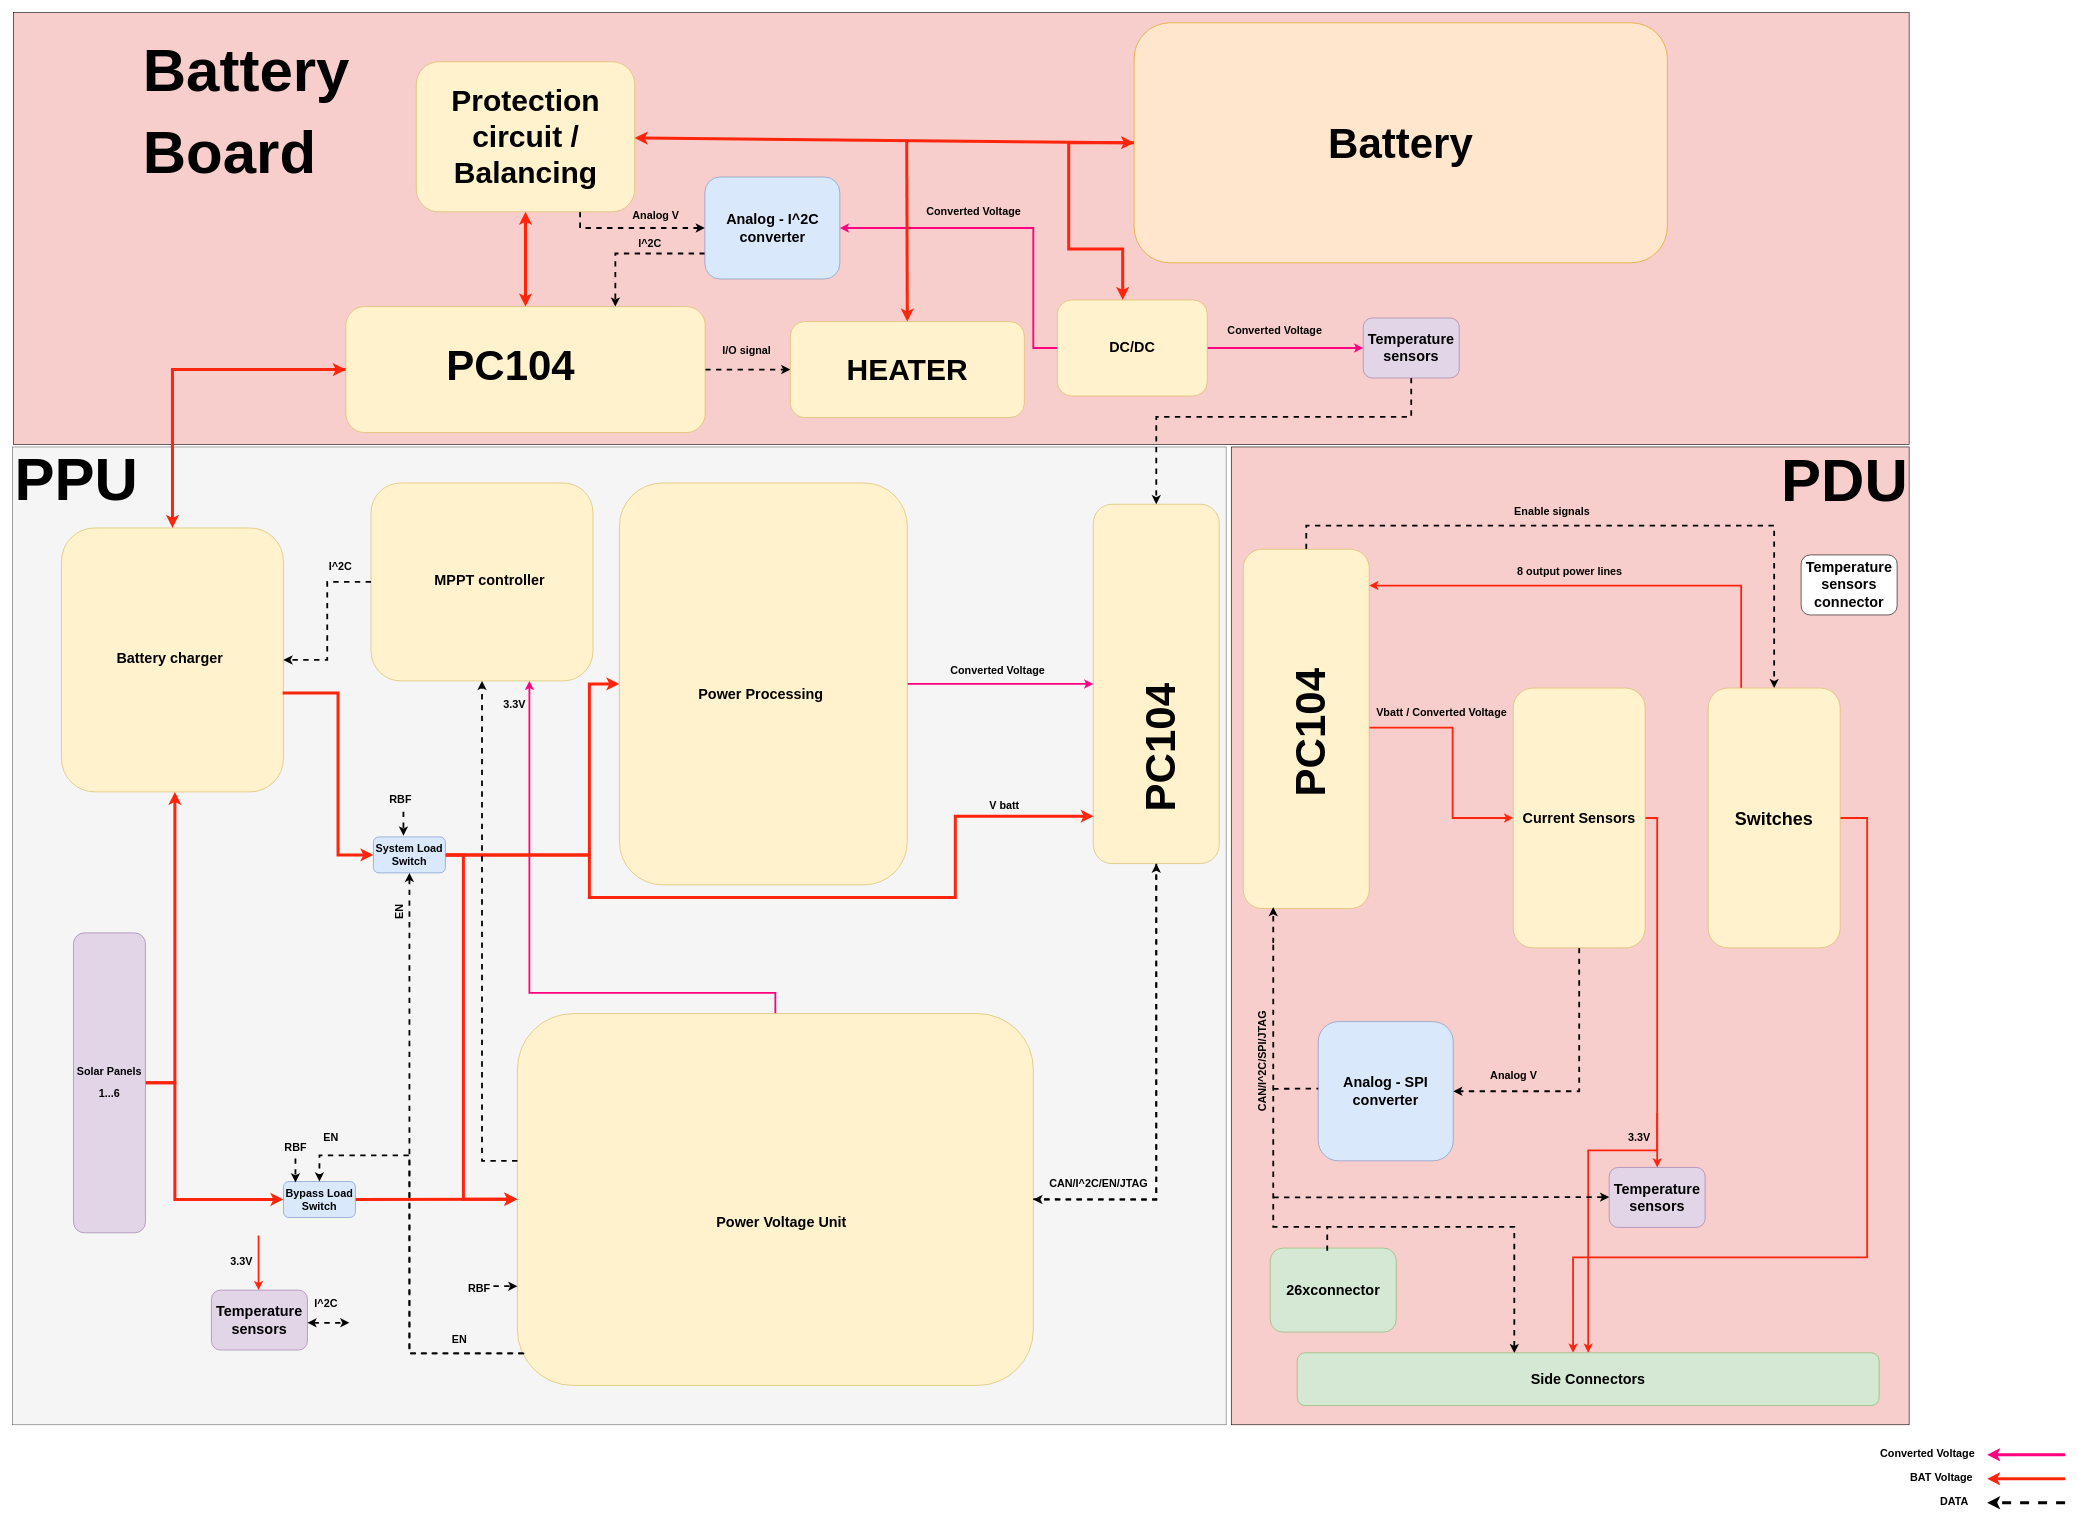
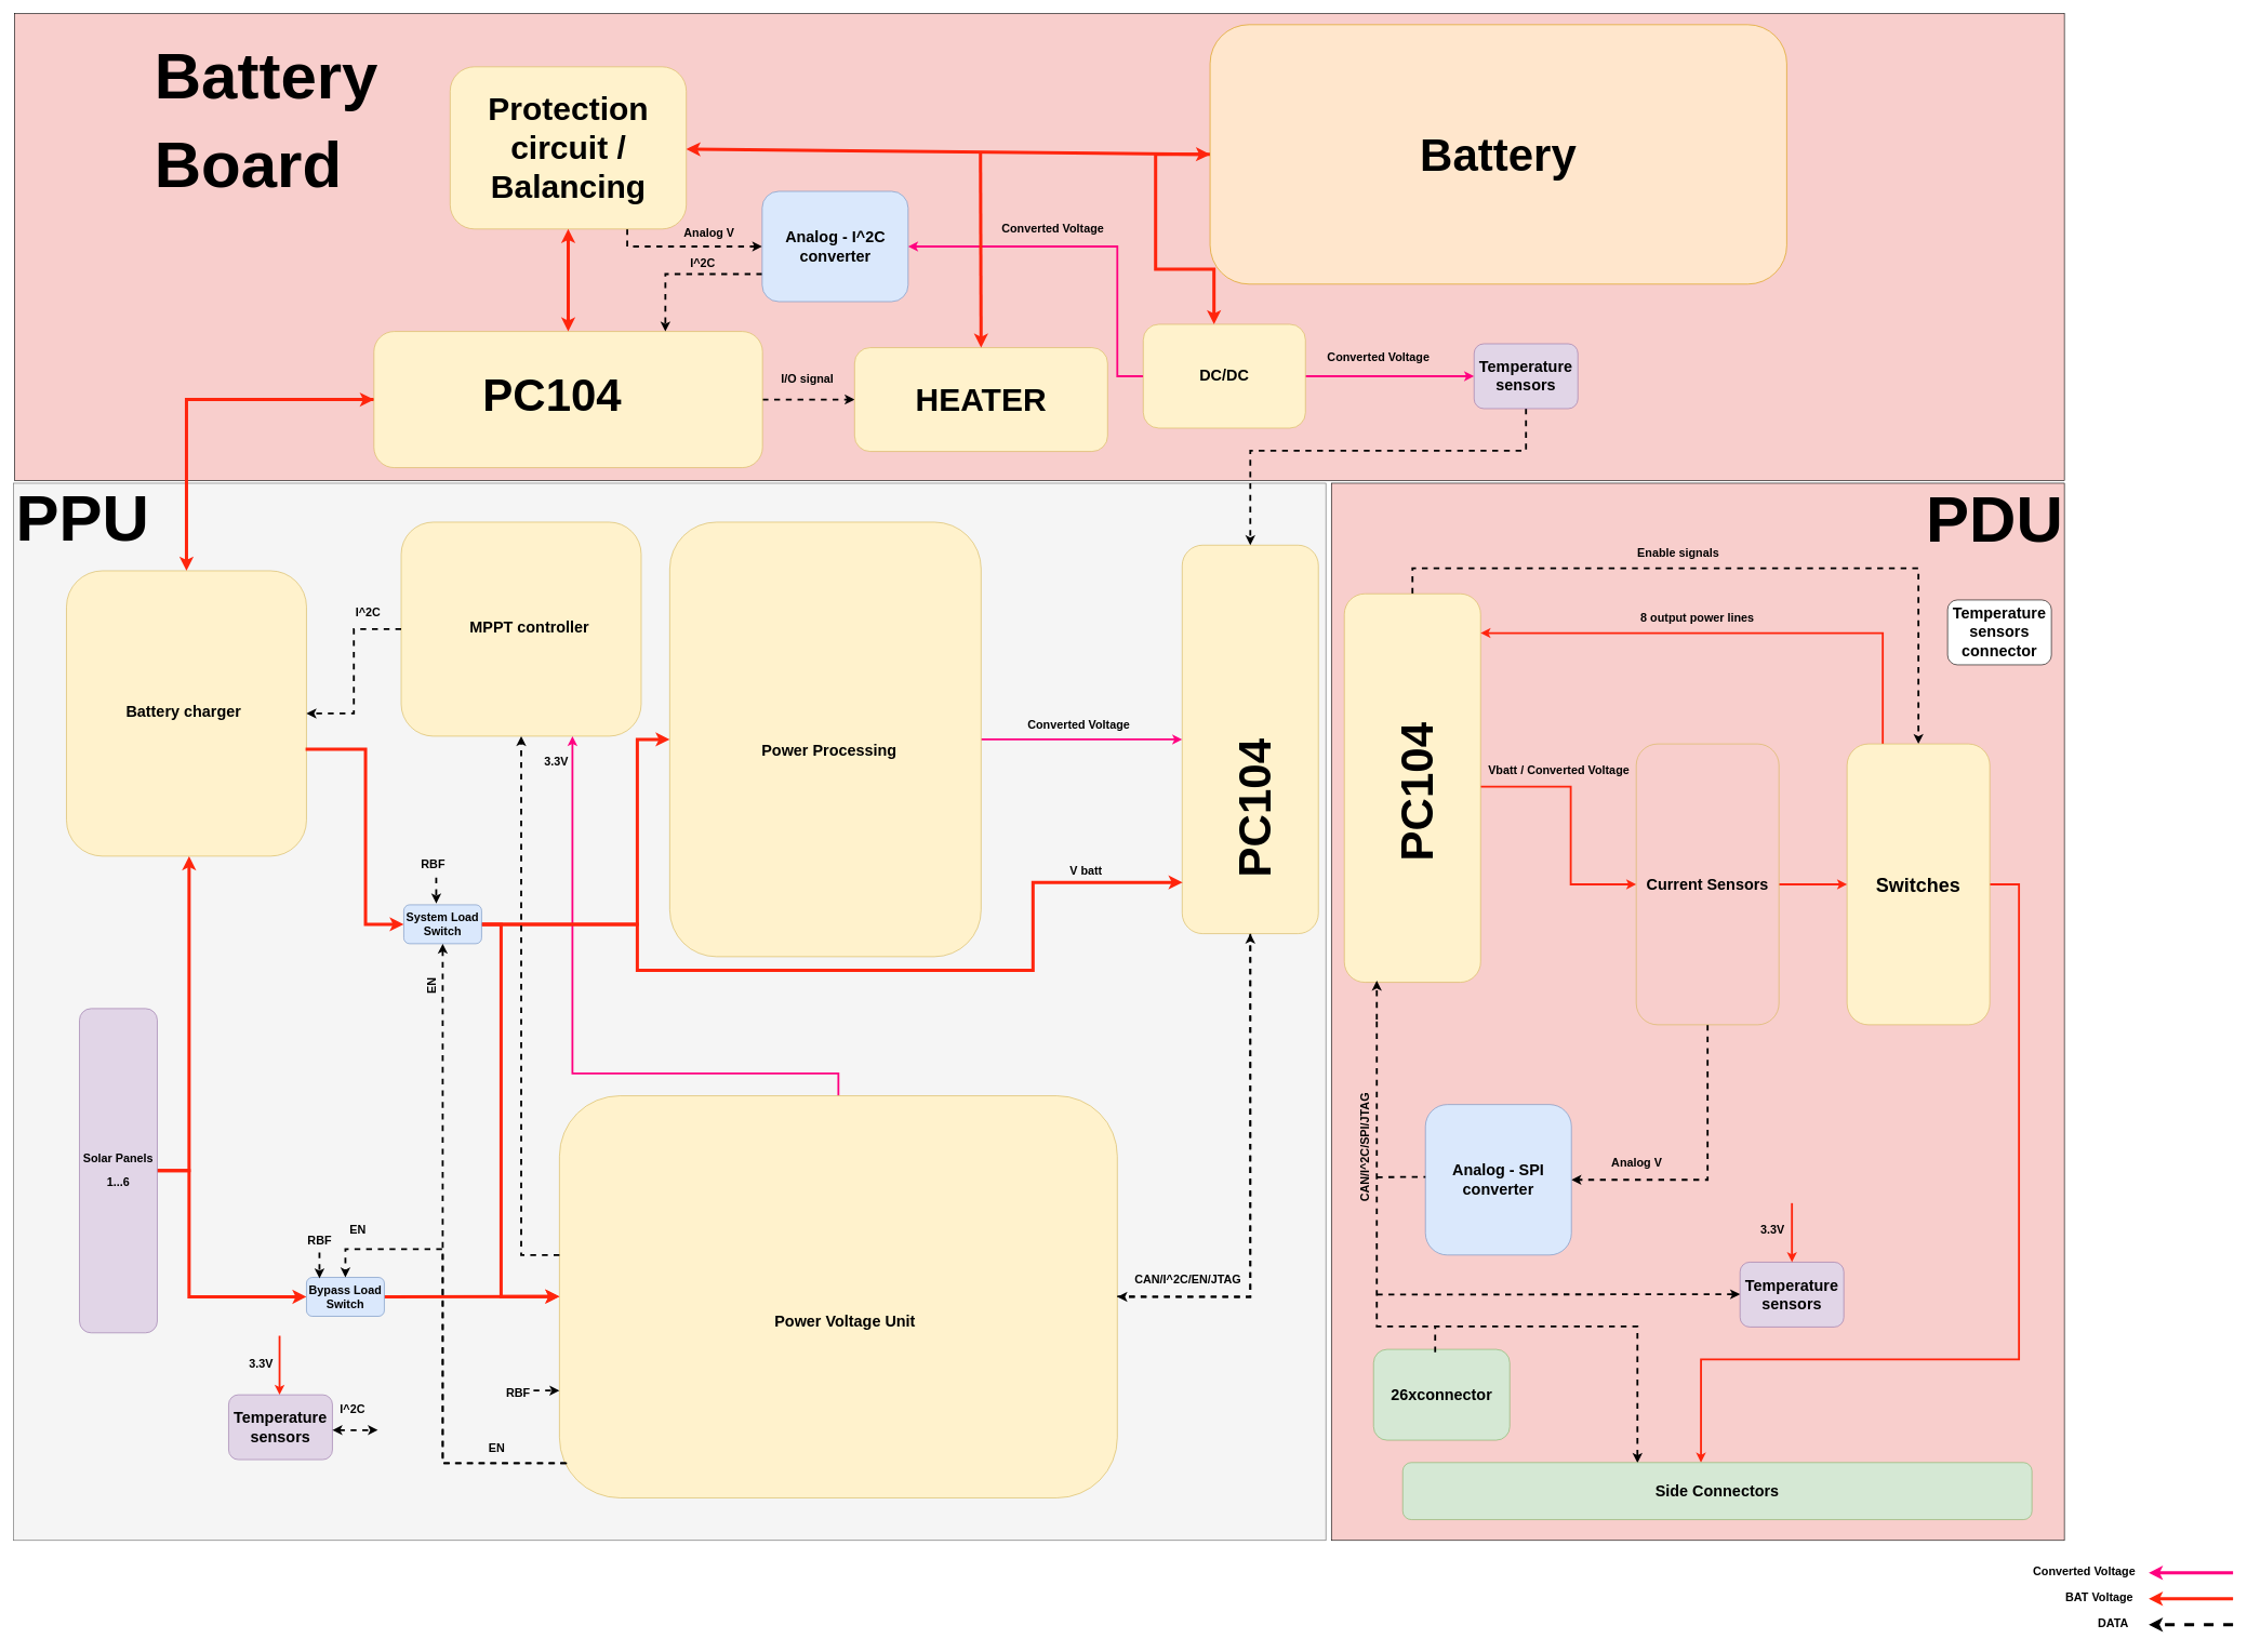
- <mxCell id="5" value="&lt;h2 style=&quot;font-size: 70px&quot;&gt;&lt;font style=&quot;font-size: 70px&quot;&gt;Battery&lt;br&gt;&lt;/font&gt;&lt;/h2&gt;" style="rounded=1;whiteSpace=wrap;html=1;fillColor=#ffe6cc;strokeColor=#d79b00;" vertex="1" parent="1"><mxGeometry x="1890" y="37" width="889" height="400" as="geometry" /></mxCell>
+ <mxCell id="5" value="&lt;h2 style=&quot;font-size: 70px&quot;&gt;&lt;font style=&quot;font-size: 70px&quot;&gt;Battery&lt;br&gt;&lt;/font&gt;&lt;/h2&gt;" style="rounded=1;whiteSpace=wrap;html=1;fillColor=#ffe6cc;strokeColor=#d79b00;" vertex="1" parent="1"><mxGeometry x="1865" y="37" width="889" height="400" as="geometry" /></mxCell>
- <mxCell id="38" value="&lt;h1&gt;Power Processing&lt;/h1&gt;" style="text;html=1;resizable=0;points=[];autosize=1;align=left;verticalAlign=top;spacingTop=-4;" parent="1" vertex="1"><mxGeometry x="1162" y="1124" width="220" height="50" as="geometry" /></mxCell>
+ <mxCell id="38" value="&lt;h1&gt;Power Processing&lt;/h1&gt;" style="text;html=1;resizable=0;points=[];autosize=1;align=left;verticalAlign=top;spacingTop=-4;" parent="1" vertex="1"><mxGeometry x="1172" y="1124" width="220" height="50" as="geometry" /></mxCell>
- <mxCell id="61" value="&lt;h1&gt;Current Sensors&lt;/h1&gt;" style="rounded=1;whiteSpace=wrap;html=1;fillColor=#fff2cc;strokeColor=#d6b656;" parent="1" vertex="1"><mxGeometry x="2522" y="1146" width="220" height="433" as="geometry" /></mxCell>
+ <mxCell id="61" value="&lt;h1&gt;Current Sensors&lt;/h1&gt;" style="rounded=1;whiteSpace=wrap;html=1;fillColor=#f8cecc;strokeColor=#d6b656;" parent="1" vertex="1"><mxGeometry x="2522" y="1146" width="220" height="433" as="geometry" /></mxCell>
- <mxCell id="59" style="edgeStyle=orthogonalEdgeStyle;rounded=0;orthogonalLoop=1;jettySize=auto;html=1;exitX=1;exitY=0.5;exitDx=0;exitDy=0;strokeColor=#FF250D;strokeWidth=3;" parent="1" source="61" target="67" edge="1"><mxGeometry relative="1" as="geometry" /></mxCell>
+ <mxCell id="59" style="edgeStyle=orthogonalEdgeStyle;rounded=0;orthogonalLoop=1;jettySize=auto;html=1;exitX=1;exitY=0.5;exitDx=0;exitDy=0;strokeColor=#FF250D;strokeWidth=3;" parent="1" source="61" target="58" edge="1"><mxGeometry relative="1" as="geometry" /></mxCell>
